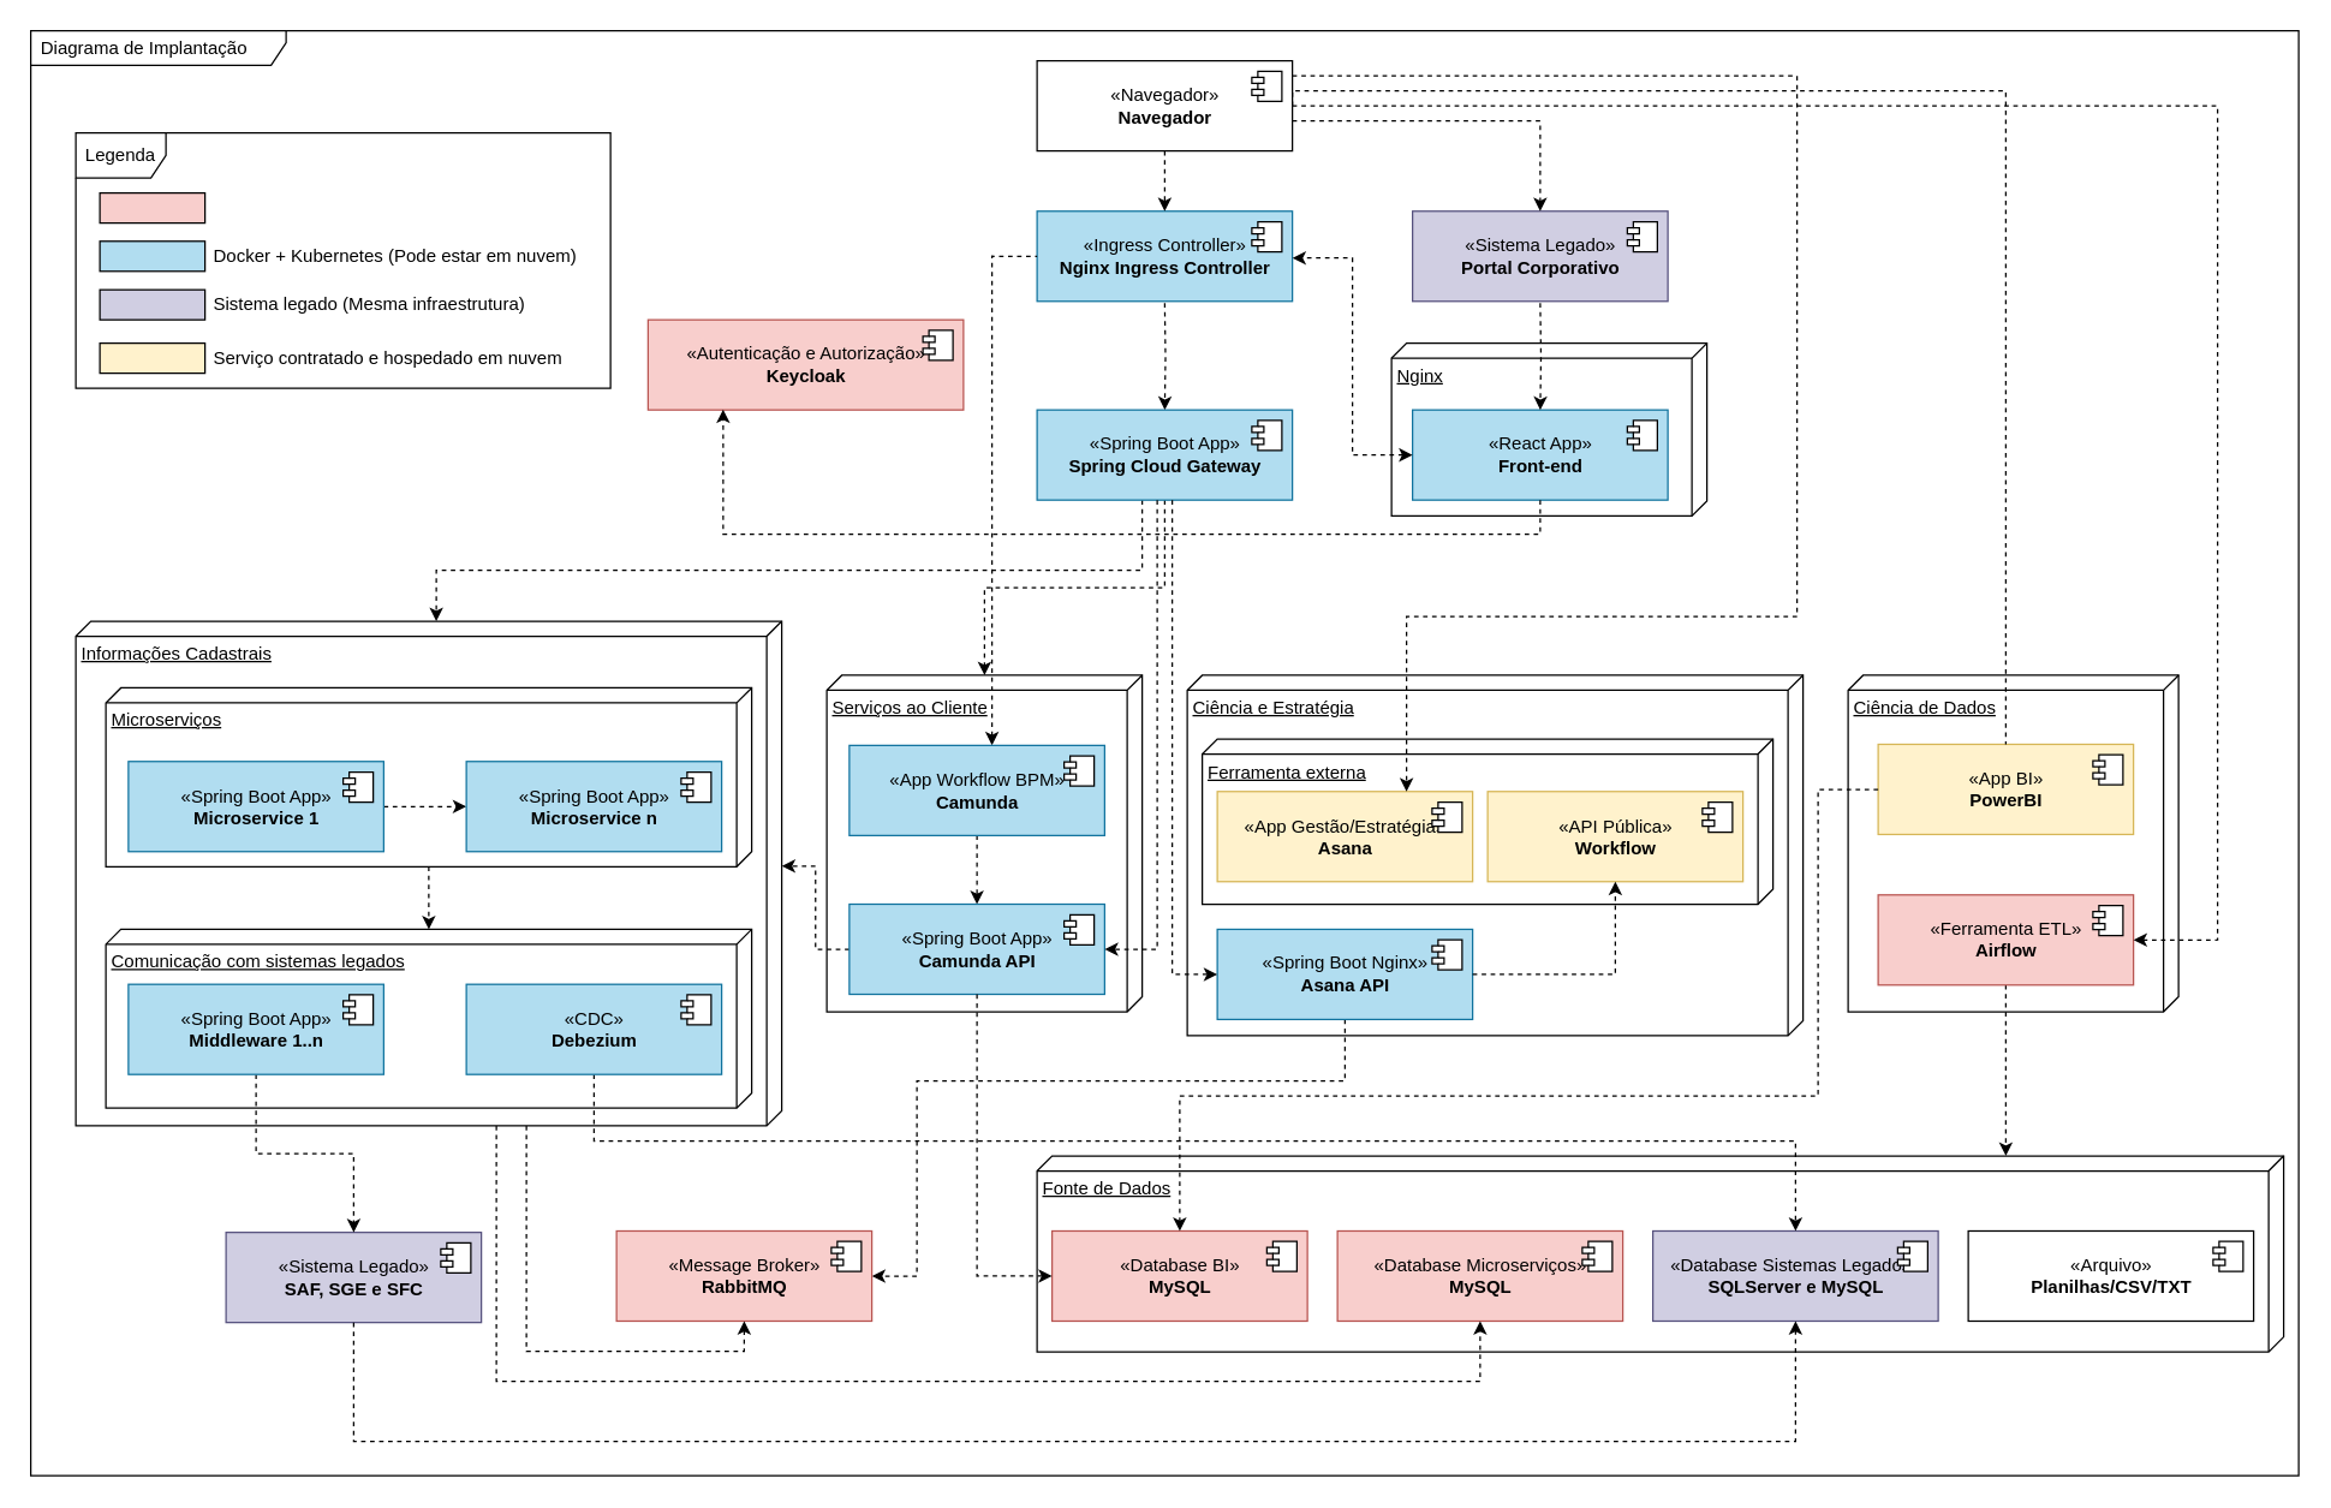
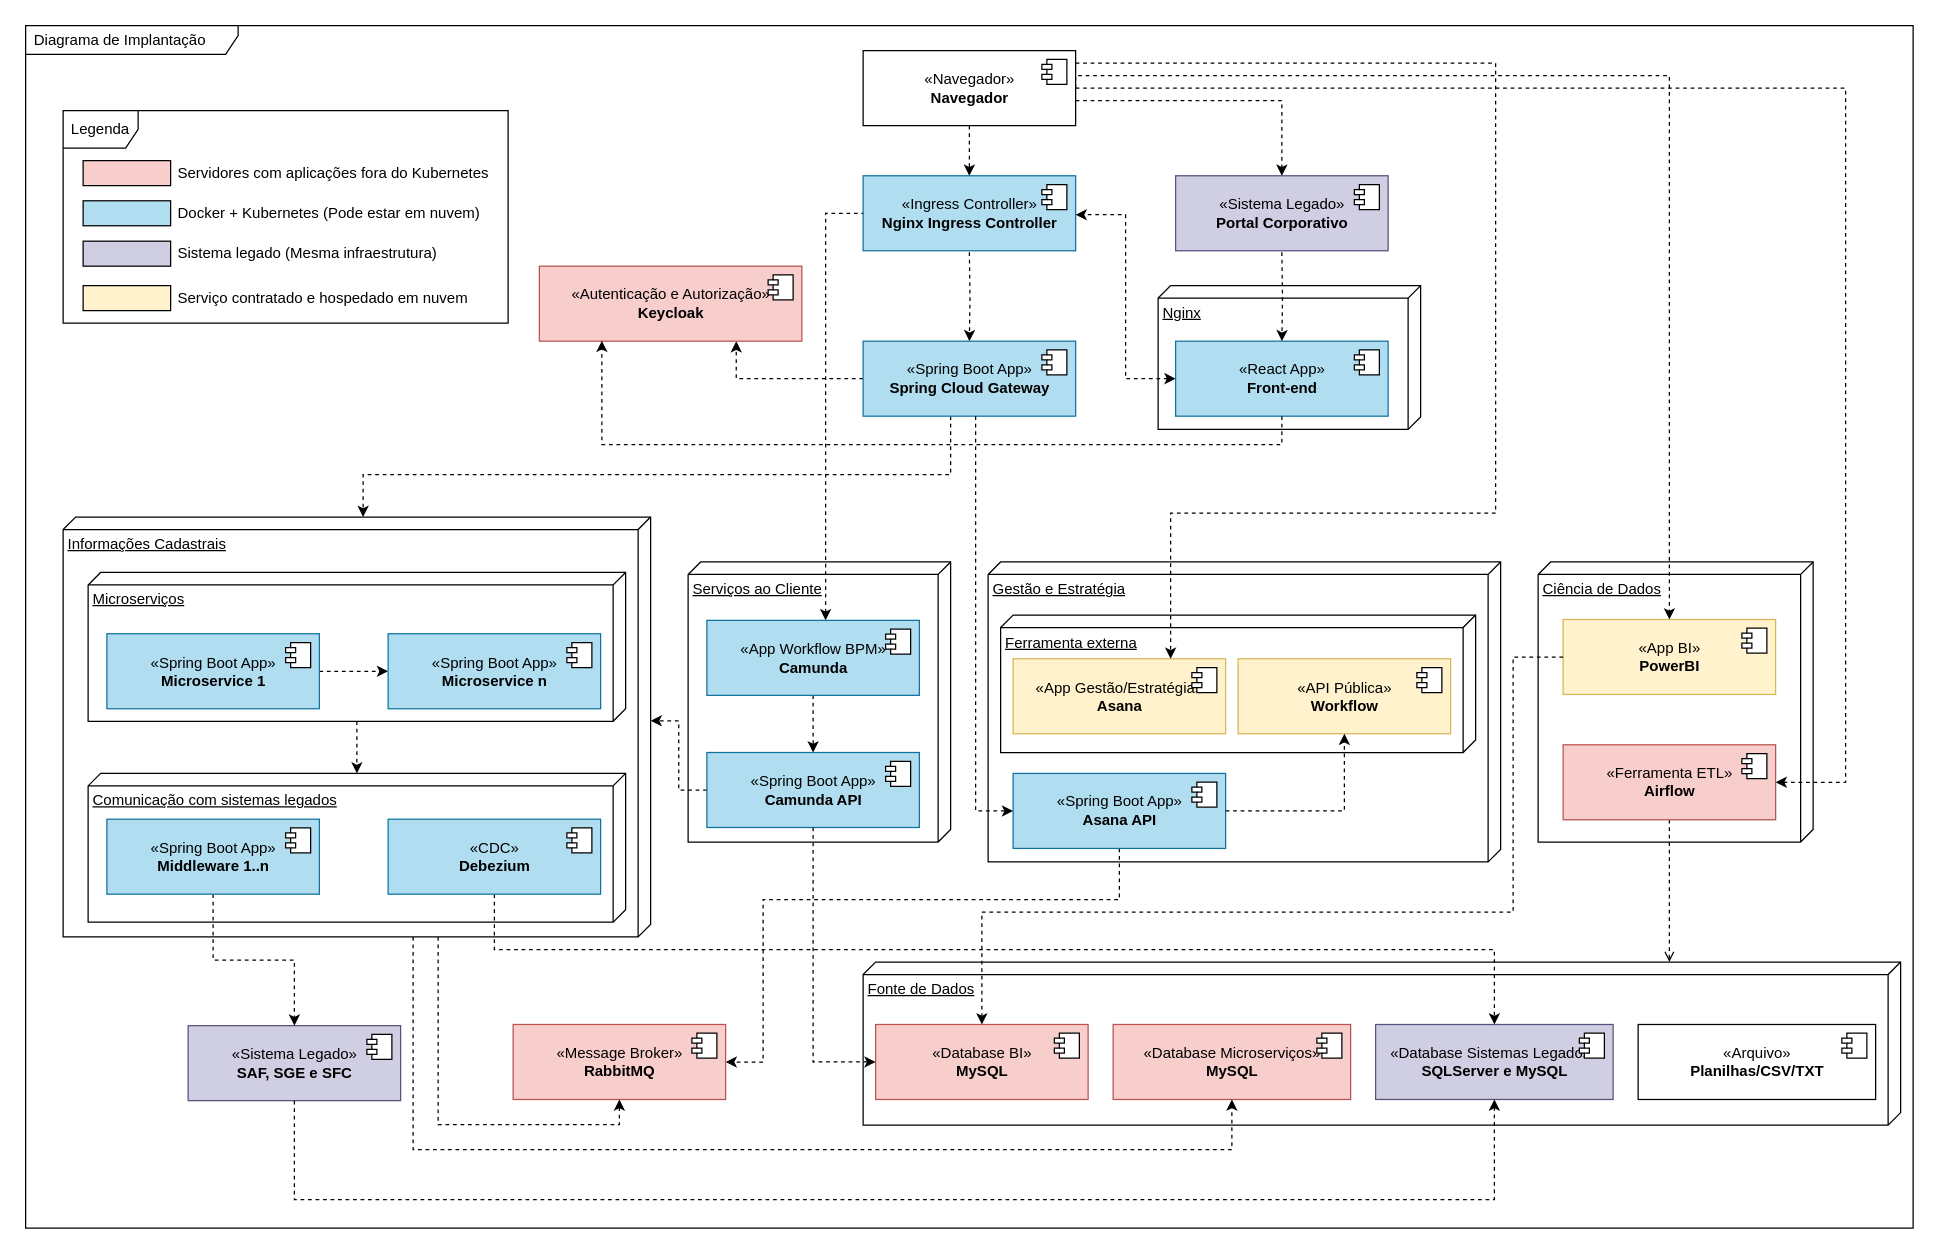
+ <mxCell id="85" value="Servidores com aplicações fora do Kubernetes" style="text;html=1;strokeColor=none;fillColor=none;align=left;verticalAlign=middle;whiteSpace=wrap;rounded=0;" vertex="1" parent="1"><mxGeometry x="140" y="123" width="266" height="30" as="geometry" /></mxCell>
- <mxCell id="6" style="edgeStyle=orthogonalEdgeStyle;rounded=0;orthogonalLoop=1;jettySize=auto;html=1;startArrow=none;startFill=0;endArrow=classic;endFill=1;dashed=1;" edge="1" parent="1" source="8" target="15"><mxGeometry relative="1" as="geometry" /></mxCell>
+ <mxCell id="6" style="edgeStyle=orthogonalEdgeStyle;rounded=0;orthogonalLoop=1;jettySize=auto;html=1;entryX=0.75;entryY=1;entryDx=0;entryDy=0;startArrow=none;startFill=0;endArrow=classic;endFill=1;dashed=1;" edge="1" parent="1" source="8" target="10"><mxGeometry relative="1" as="geometry" /></mxCell>
- <mxCell id="16" value="Ciência e Estratégia" style="verticalAlign=top;align=left;spacingTop=8;spacingLeft=2;spacingRight=12;shape=cube;size=10;direction=south;fontStyle=4;html=1;" vertex="1" parent="1"><mxGeometry x="790" y="449.09" width="410" height="240" as="geometry" /></mxCell>
+ <mxCell id="16" value="Gestão e Estratégia" style="verticalAlign=top;align=left;spacingTop=8;spacingLeft=2;spacingRight=12;shape=cube;size=10;direction=south;fontStyle=4;html=1;" vertex="1" parent="1"><mxGeometry x="790" y="449.09" width="410" height="240" as="geometry" /></mxCell>
- <mxCell id="79" style="edgeStyle=orthogonalEdgeStyle;rounded=0;orthogonalLoop=1;jettySize=auto;html=1;dashed=1;startArrow=none;startFill=0;endArrow=none;endFill=1;exitX=1;exitY=0.5;exitDx=0;exitDy=0;" edge="1" parent="1" source="76" target="31"><mxGeometry relative="1" as="geometry"><mxPoint x="866" y="70" as="sourcePoint" /><Array as="points"><mxPoint x="860" y="60" /><mxPoint x="1335" y="60" /></Array></mxGeometry></mxCell>
+ <mxCell id="79" style="edgeStyle=orthogonalEdgeStyle;rounded=0;orthogonalLoop=1;jettySize=auto;html=1;dashed=1;startArrow=none;startFill=0;endArrow=classic;endFill=1;exitX=1;exitY=0.5;exitDx=0;exitDy=0;" edge="1" parent="1" source="76" target="31"><mxGeometry relative="1" as="geometry"><mxPoint x="866" y="70" as="sourcePoint" /><Array as="points"><mxPoint x="860" y="60" /><mxPoint x="1335" y="60" /></Array></mxGeometry></mxCell>
- <mxCell id="71" style="edgeStyle=orthogonalEdgeStyle;rounded=0;orthogonalLoop=1;jettySize=auto;html=1;entryX=1;entryY=0.5;entryDx=0;entryDy=0;startArrow=none;startFill=0;endArrow=classic;endFill=1;dashed=1;" edge="1" parent="1" source="8" target="23"><mxGeometry relative="1" as="geometry"><Array as="points"><mxPoint x="770" y="631.09" /><mxPoint x="735" y="631.09" /></Array></mxGeometry></mxCell>
- <mxCell id="26" value="«Spring Boot Nginx»&lt;br&gt;&lt;b&gt;Asana API&lt;br&gt;&lt;/b&gt;" style="html=1;dropTarget=0;fillColor=#b1ddf0;strokeColor=#10739e;" vertex="1" parent="1"><mxGeometry x="810" y="618.24" width="170" height="60" as="geometry" /></mxCell>
+ <mxCell id="26" value="«Spring Boot App»&lt;br&gt;&lt;b&gt;Asana API&lt;br&gt;&lt;/b&gt;" style="html=1;dropTarget=0;fillColor=#b1ddf0;strokeColor=#10739e;" vertex="1" parent="1"><mxGeometry x="810" y="618.24" width="170" height="60" as="geometry" /></mxCell>
- <mxCell id="28" value="" style="edgeStyle=orthogonalEdgeStyle;rounded=0;orthogonalLoop=1;jettySize=auto;html=1;startArrow=none;startFill=0;endArrow=classic;endFill=1;dashed=1;" edge="1" parent="1" source="29" target="37"><mxGeometry relative="1" as="geometry"><Array as="points"><mxPoint x="1335" y="749.09" /><mxPoint x="1335" y="749.09" /></Array></mxGeometry></mxCell>
+ <mxCell id="28" value="" style="edgeStyle=orthogonalEdgeStyle;rounded=0;orthogonalLoop=1;jettySize=auto;html=1;startArrow=none;startFill=0;endArrow=open;endFill=1;dashed=1;" edge="1" parent="1" source="29" target="37"><mxGeometry relative="1" as="geometry"><Array as="points"><mxPoint x="1335" y="749.09" /><mxPoint x="1335" y="749.09" /></Array></mxGeometry></mxCell>
